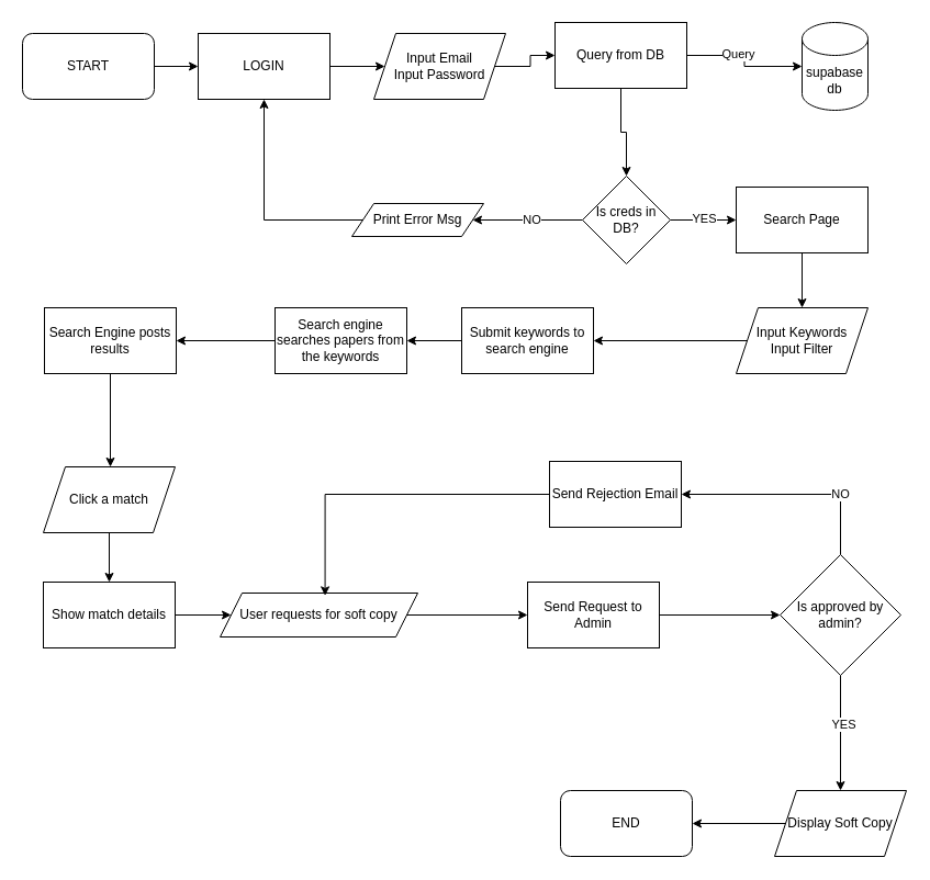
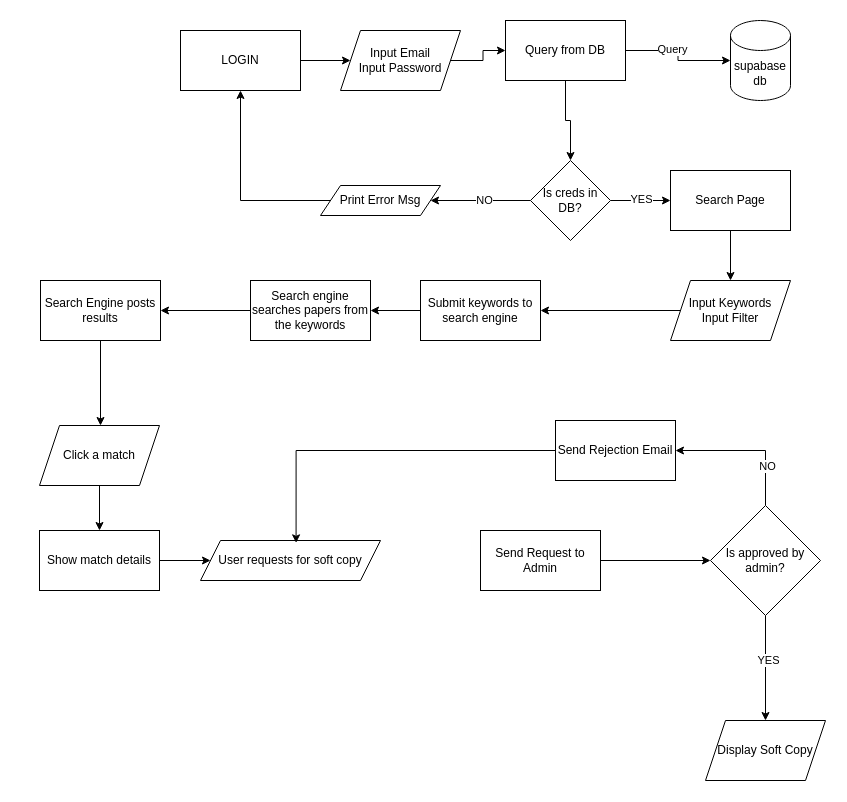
- <mxCell id="3" value="START" style="rounded=1;whiteSpace=wrap;html=1;" parent="1" vertex="1"><mxGeometry x="20" y="30" width="120" height="60" as="geometry" /></mxCell>
- <mxCell id="2" value="" style="edgeStyle=orthogonalEdgeStyle;rounded=0;orthogonalLoop=1;jettySize=auto;html=1;" parent="1" source="3" target="5" edge="1"><mxGeometry relative="1" as="geometry" /></mxCell>
- <mxCell id="43" value="Send Rejection Email" style="whiteSpace=wrap;html=1;" parent="1" vertex="1"><mxGeometry x="500" y="420" width="120" height="60" as="geometry" /></mxCell>
+ <mxCell id="43" value="Send Rejection Email" style="whiteSpace=wrap;html=1;" parent="1" vertex="1"><mxGeometry x="555" y="420" width="120" height="60" as="geometry" /></mxCell>
- <mxCell id="34" value="" style="edgeStyle=orthogonalEdgeStyle;rounded=0;orthogonalLoop=1;jettySize=auto;html=1;" parent="1" source="35" target="37" edge="1"><mxGeometry relative="1" as="geometry" /></mxCell>
- <mxCell id="47" value="END" style="rounded=1;whiteSpace=wrap;html=1;" parent="1" vertex="1"><mxGeometry x="510" y="720" width="120" height="60" as="geometry" /></mxCell>
- <mxCell id="45" value="" style="edgeStyle=orthogonalEdgeStyle;rounded=0;orthogonalLoop=1;jettySize=auto;html=1;" parent="1" source="46" target="47" edge="1"><mxGeometry relative="1" as="geometry" /></mxCell>
